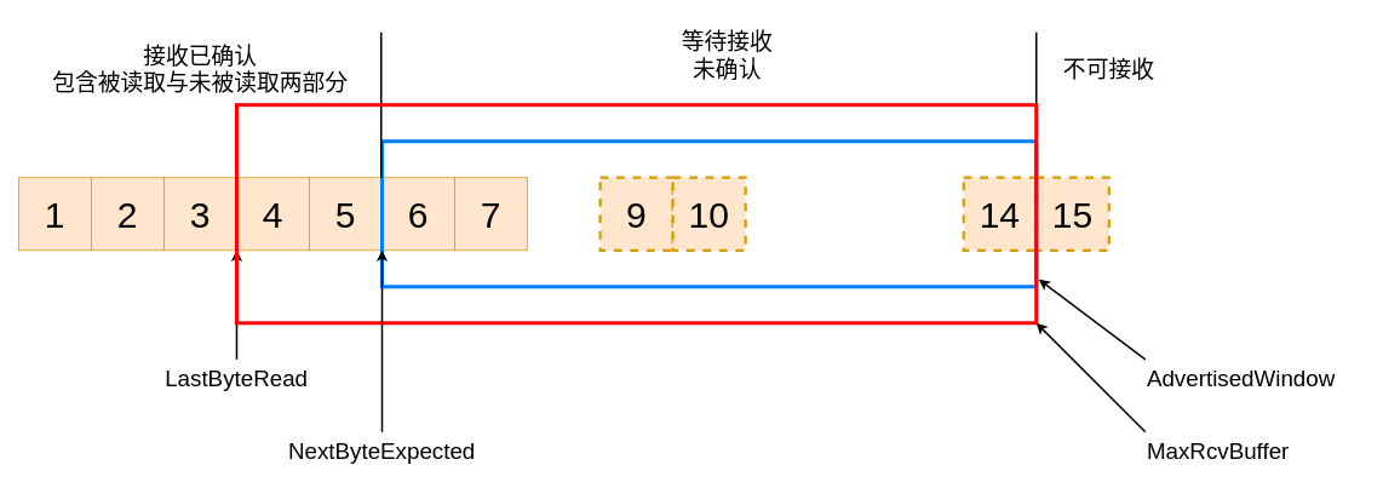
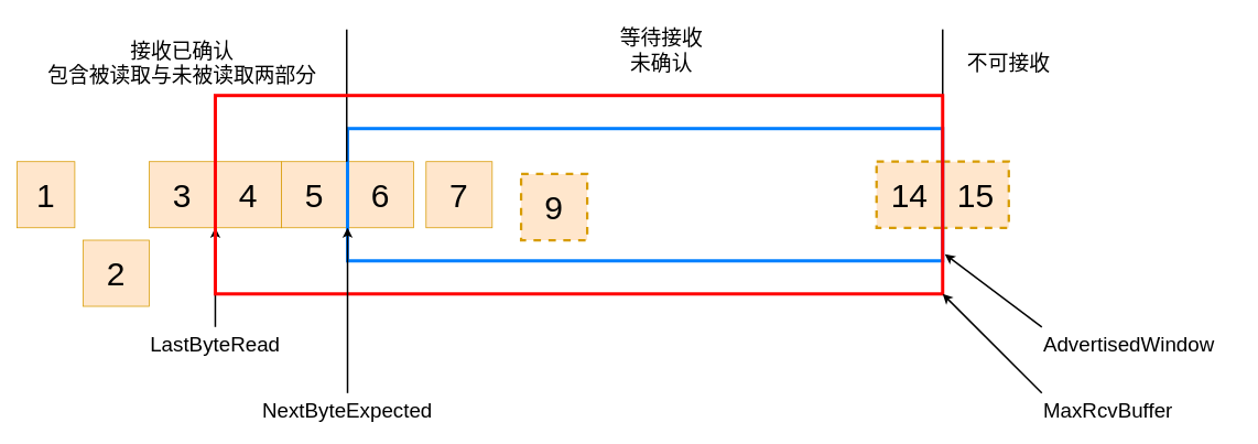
- <mxCell id="2" value="&lt;font style=&quot;font-size: 40px&quot;&gt;1&lt;/font&gt;" style="text;html=1;strokeColor=#d79b00;fillColor=#ffe6cc;align=center;verticalAlign=middle;whiteSpace=wrap;rounded=0;labelBackgroundColor=none;fontSize=16;" parent="1" vertex="1"><mxGeometry x="20" y="195" width="80" height="80" as="geometry" /></mxCell>
+ <mxCell id="2" value="&lt;font style=&quot;font-size: 40px&quot;&gt;1&lt;/font&gt;" style="text;html=1;strokeColor=#d79b00;fillColor=#ffe6cc;align=center;verticalAlign=middle;whiteSpace=wrap;rounded=0;labelBackgroundColor=none;fontSize=16;" parent="1" vertex="1"><mxGeometry x="20" y="195" width="70" height="80" as="geometry" /></mxCell>
- <mxCell id="3" value="&lt;font style=&quot;font-size: 40px&quot;&gt;2&lt;/font&gt;" style="text;html=1;strokeColor=#d79b00;fillColor=#ffe6cc;align=center;verticalAlign=middle;whiteSpace=wrap;rounded=0;labelBackgroundColor=none;fontSize=16;" parent="1" vertex="1"><mxGeometry x="100" y="195" width="80" height="80" as="geometry" /></mxCell>
+ <mxCell id="3" value="&lt;font style=&quot;font-size: 40px&quot;&gt;2&lt;/font&gt;" style="text;html=1;strokeColor=#d79b00;fillColor=#ffe6cc;align=center;verticalAlign=middle;whiteSpace=wrap;rounded=0;labelBackgroundColor=none;fontSize=16;" parent="1" vertex="1"><mxGeometry x="100" y="290" width="80" height="80" as="geometry" /></mxCell>
- <mxCell id="8" value="&lt;font style=&quot;font-size: 40px&quot;&gt;7&lt;/font&gt;" style="text;html=1;strokeColor=#d79b00;fillColor=#ffe6cc;align=center;verticalAlign=middle;whiteSpace=wrap;rounded=0;labelBackgroundColor=none;fontSize=16;" parent="1" vertex="1"><mxGeometry x="500" y="195" width="80" height="80" as="geometry" /></mxCell>
+ <mxCell id="8" value="&lt;font style=&quot;font-size: 40px&quot;&gt;7&lt;/font&gt;" style="text;html=1;strokeColor=#d79b00;fillColor=#ffe6cc;align=center;verticalAlign=middle;whiteSpace=wrap;rounded=0;labelBackgroundColor=none;fontSize=16;" parent="1" vertex="1"><mxGeometry x="515" y="195" width="80" height="80" as="geometry" /></mxCell>
- <mxCell id="9" value="&lt;font style=&quot;font-size: 40px&quot;&gt;9&lt;/font&gt;" style="text;html=1;strokeColor=#d79b00;fillColor=#ffe6cc;align=center;verticalAlign=middle;whiteSpace=wrap;rounded=0;labelBackgroundColor=none;fontSize=16;dashed=1;strokeWidth=3;" parent="1" vertex="1"><mxGeometry x="660" y="195" width="80" height="80" as="geometry" /></mxCell>
+ <mxCell id="9" value="&lt;font style=&quot;font-size: 40px&quot;&gt;9&lt;/font&gt;" style="text;html=1;strokeColor=#d79b00;fillColor=#ffe6cc;align=center;verticalAlign=middle;whiteSpace=wrap;rounded=0;labelBackgroundColor=none;fontSize=16;dashed=1;strokeWidth=3;" parent="1" vertex="1"><mxGeometry x="630" y="210" width="80" height="80" as="geometry" /></mxCell>
- <mxCell id="10" value="&lt;font style=&quot;font-size: 40px&quot;&gt;10&lt;/font&gt;" style="text;html=1;strokeColor=#d79b00;fillColor=#ffe6cc;align=center;verticalAlign=middle;whiteSpace=wrap;rounded=0;labelBackgroundColor=none;fontSize=16;dashed=1;strokeWidth=3;" parent="1" vertex="1"><mxGeometry x="740" y="195" width="80" height="80" as="geometry" /></mxCell>
